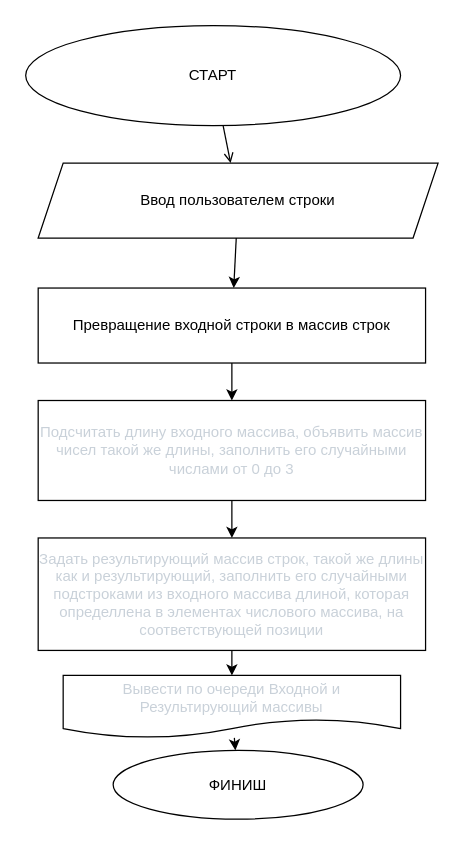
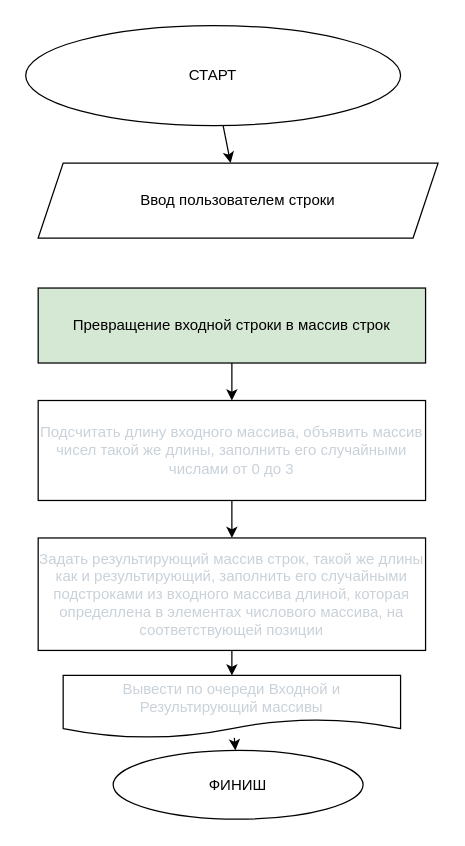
- <mxCell id="2" value="" style="edgeStyle=none;html=1;endArrow=open;" edge="1" parent="1" source="3" target="5"><mxGeometry relative="1" as="geometry" /></mxCell>
+ <mxCell id="2" value="" style="edgeStyle=none;html=1;" edge="1" parent="1" source="3" target="5"><mxGeometry relative="1" as="geometry" /></mxCell>
- <mxCell id="4" value="" style="edgeStyle=none;html=1;" edge="1" parent="1" source="5" target="7"><mxGeometry relative="1" as="geometry" /></mxCell>
- <mxCell id="7" value="Превращение входной строки в массив строк" style="whiteSpace=wrap;html=1;" vertex="1" parent="1"><mxGeometry x="30" y="230" width="310" height="60" as="geometry" /></mxCell>
+ <mxCell id="7" value="Превращение входной строки в массив строк" style="whiteSpace=wrap;html=1;fillColor=#d5e8d4;" vertex="1" parent="1"><mxGeometry x="30" y="230" width="310" height="60" as="geometry" /></mxCell>
